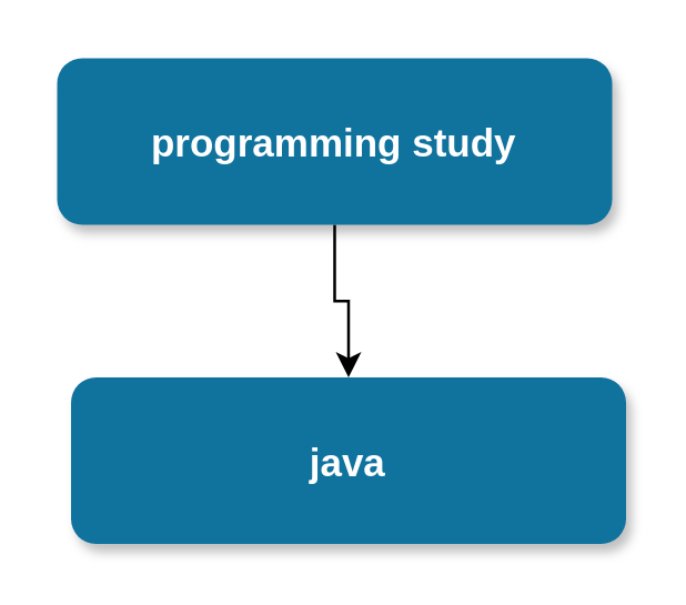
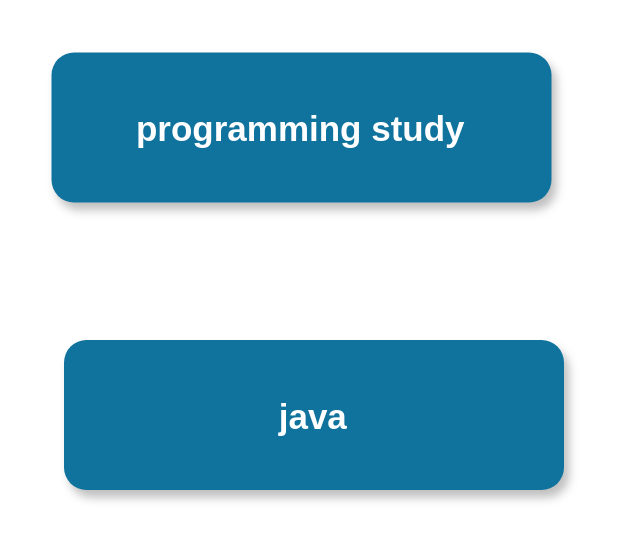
- <mxCell id="2" value="" style="edgeStyle=orthogonalEdgeStyle;rounded=0;orthogonalLoop=1;jettySize=auto;html=1;" edge="1" parent="1" source="3" target="4"><mxGeometry relative="1" as="geometry" /></mxCell>
